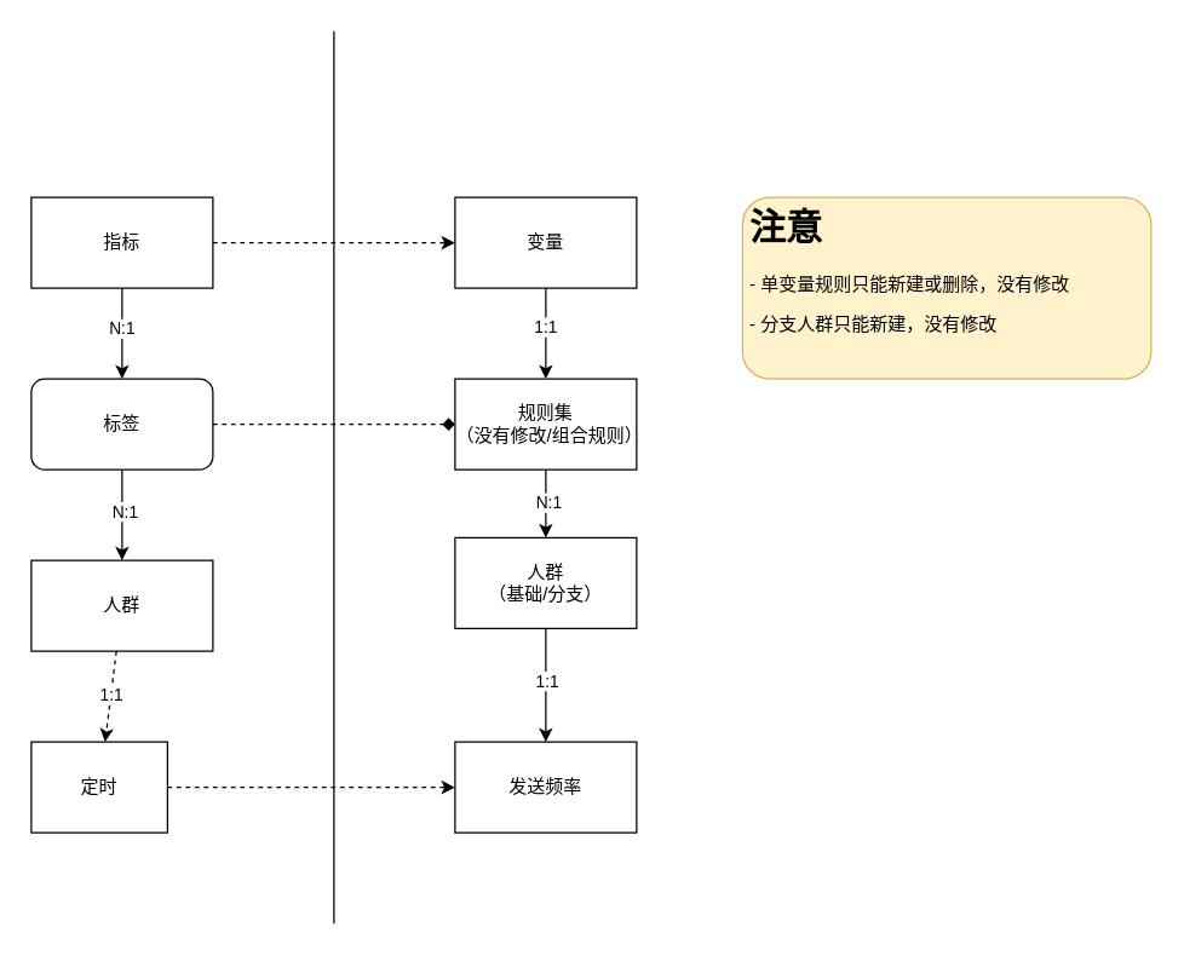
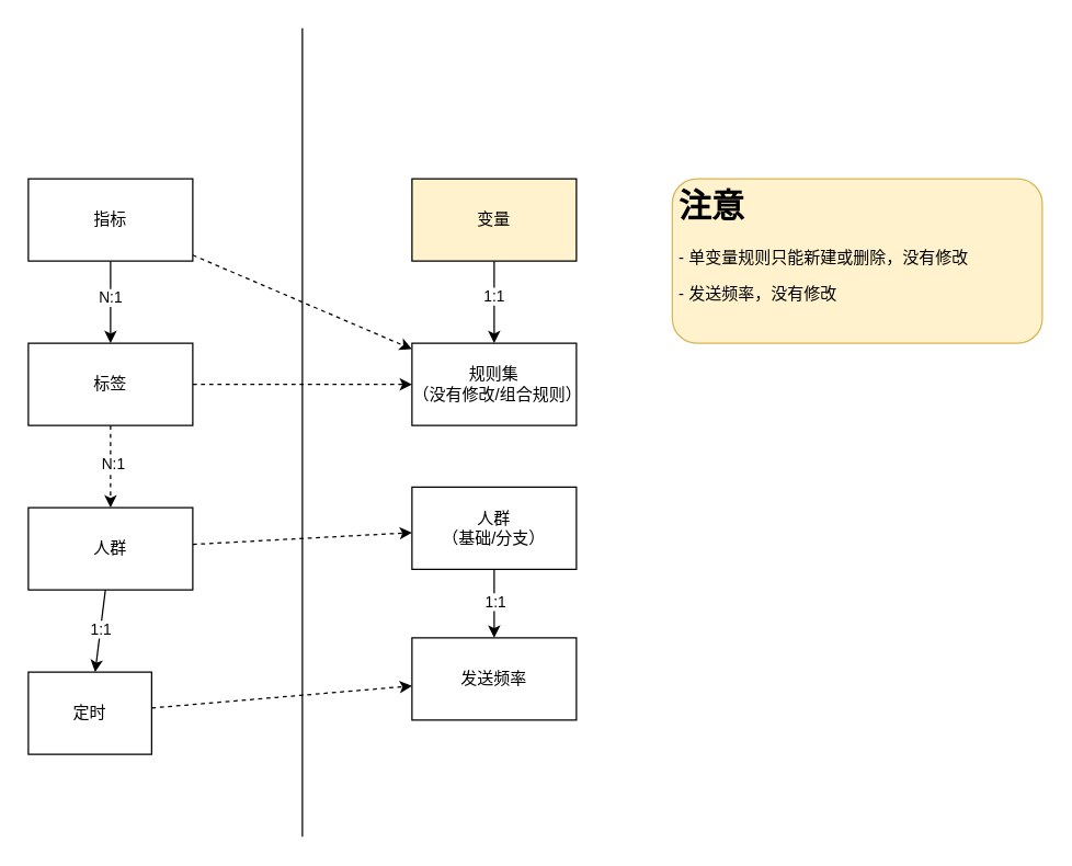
- <mxCell id="26" value="&lt;h1&gt;注意&lt;/h1&gt;&lt;p&gt;- 单变量规则只能新建或删除，没有修改&lt;/p&gt;&lt;p&gt;- 分支人群只能新建，没有修改&lt;/p&gt;" style="text;html=1;strokeColor=#d6b656;fillColor=#fff2cc;spacing=5;spacingTop=-20;whiteSpace=wrap;overflow=hidden;rounded=1;" vertex="1" parent="1"><mxGeometry x="490" y="130" width="270" height="120" as="geometry" /></mxCell>
+ <mxCell id="26" value="&lt;h1&gt;注意&lt;/h1&gt;&lt;p&gt;- 单变量规则只能新建或删除，没有修改&lt;/p&gt;&lt;p&gt;- 发送频率，没有修改&lt;/p&gt;" style="text;html=1;strokeColor=#d6b656;fillColor=#fff2cc;spacing=5;spacingTop=-20;whiteSpace=wrap;overflow=hidden;rounded=1;" vertex="1" parent="1"><mxGeometry x="490" y="130" width="270" height="120" as="geometry" /></mxCell>
- <mxCell id="2" value="" style="edgeStyle=none;rounded=0;orthogonalLoop=1;jettySize=auto;html=1;dashed=1;" edge="1" parent="1" source="5" target="8"><mxGeometry relative="1" as="geometry" /></mxCell>
+ <mxCell id="2" value="" style="edgeStyle=none;rounded=0;orthogonalLoop=1;jettySize=auto;html=1;dashed=1;" edge="1" parent="1" source="5" target="15"><mxGeometry relative="1" as="geometry" /></mxCell>
- <mxCell id="8" value="变量" style="rounded=0;whiteSpace=wrap;html=1;" vertex="1" parent="1"><mxGeometry x="300" y="130" width="120" height="60" as="geometry" /></mxCell>
+ <mxCell id="8" value="变量" style="rounded=0;whiteSpace=wrap;html=1;fillColor=#fff2cc;" vertex="1" parent="1"><mxGeometry x="300" y="130" width="120" height="60" as="geometry" /></mxCell>
- <mxCell id="12" value="标签" style="whiteSpace=wrap;html=1;rounded=1;" vertex="1" parent="1"><mxGeometry x="20" y="250" width="120" height="60" as="geometry" /></mxCell>
+ <mxCell id="12" value="标签" style="rounded=0;whiteSpace=wrap;html=1;" vertex="1" parent="1"><mxGeometry x="20" y="250" width="120" height="60" as="geometry" /></mxCell>
- <mxCell id="9" value="" style="edgeStyle=none;rounded=0;orthogonalLoop=1;jettySize=auto;html=1;dashed=1;endArrow=diamond;" edge="1" parent="1" source="12" target="15"><mxGeometry relative="1" as="geometry" /></mxCell>
+ <mxCell id="9" value="" style="edgeStyle=none;rounded=0;orthogonalLoop=1;jettySize=auto;html=1;dashed=1;" edge="1" parent="1" source="12" target="15"><mxGeometry relative="1" as="geometry" /></mxCell>
- <mxCell id="13" style="edgeStyle=none;rounded=0;orthogonalLoop=1;jettySize=auto;html=1;entryX=0.5;entryY=0;entryDx=0;entryDy=0;" edge="1" parent="1" source="15" target="22"><mxGeometry relative="1" as="geometry" /></mxCell>
- <mxCell id="14" value="N:1" style="edgeLabel;html=1;align=center;verticalAlign=middle;resizable=0;points=[];" vertex="1" connectable="0" parent="13"><mxGeometry x="-0.067" y="1" relative="1" as="geometry"><mxPoint as="offset" /></mxGeometry></mxCell>
- <mxCell id="10" style="edgeStyle=none;rounded=0;orthogonalLoop=1;jettySize=auto;html=1;entryX=0.5;entryY=0;entryDx=0;entryDy=0;" edge="1" parent="1" source="12" target="19"><mxGeometry relative="1" as="geometry" /></mxCell>
+ <mxCell id="10" style="edgeStyle=none;rounded=0;orthogonalLoop=1;jettySize=auto;html=1;entryX=0.5;entryY=0;entryDx=0;entryDy=0;dashed=1;" edge="1" parent="1" source="12" target="19"><mxGeometry relative="1" as="geometry" /></mxCell>
+ <mxCell id="16" value="" style="edgeStyle=none;rounded=0;orthogonalLoop=1;jettySize=auto;html=1;dashed=1;" edge="1" parent="1" source="19" target="22"><mxGeometry relative="1" as="geometry" /></mxCell>
- <mxCell id="17" style="edgeStyle=none;rounded=0;orthogonalLoop=1;jettySize=auto;html=1;dashed=1;" edge="1" parent="1" source="19" target="24"><mxGeometry relative="1" as="geometry" /></mxCell>
+ <mxCell id="17" style="edgeStyle=none;rounded=0;orthogonalLoop=1;jettySize=auto;html=1;" edge="1" parent="1" source="19" target="24"><mxGeometry relative="1" as="geometry" /></mxCell>
- <mxCell id="25" value="发送频率" style="rounded=0;whiteSpace=wrap;html=1;" vertex="1" parent="1"><mxGeometry x="300" y="490" width="120" height="60" as="geometry" /></mxCell>
+ <mxCell id="25" value="发送频率" style="rounded=0;whiteSpace=wrap;html=1;" vertex="1" parent="1"><mxGeometry x="300" y="465" width="120" height="60" as="geometry" /></mxCell>
